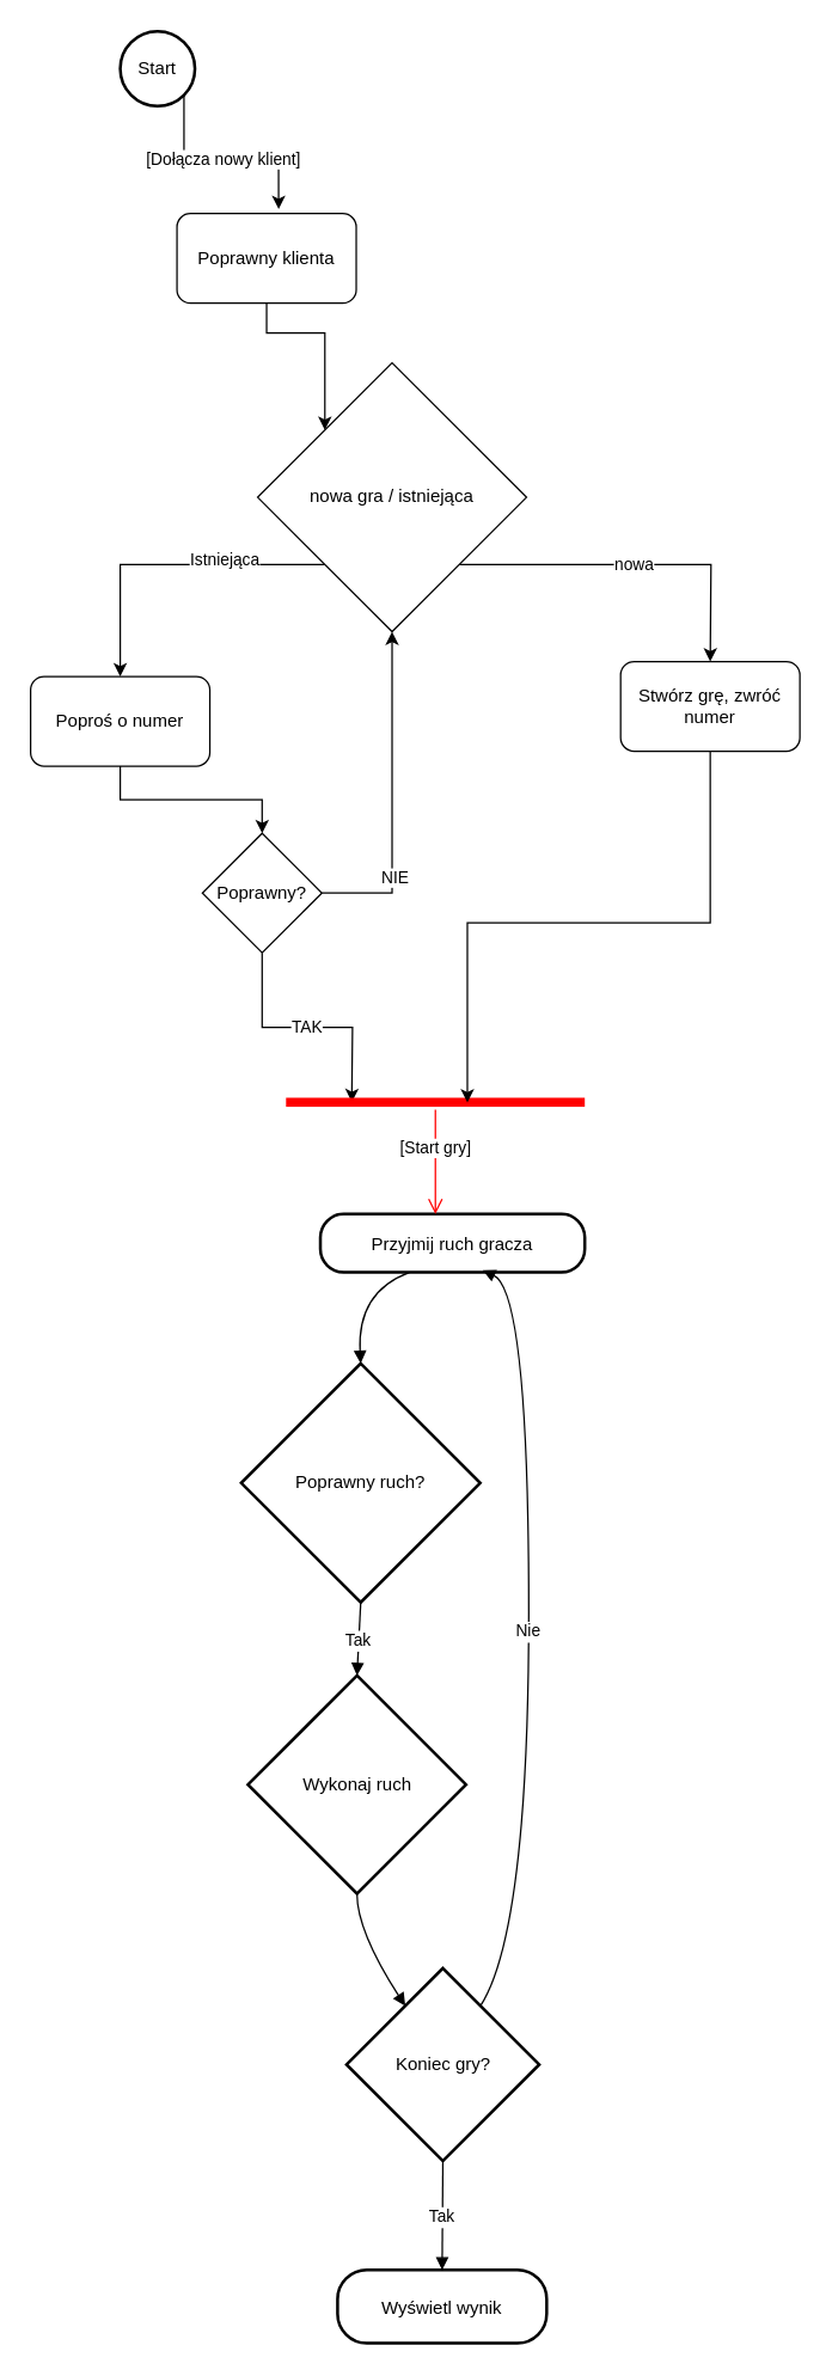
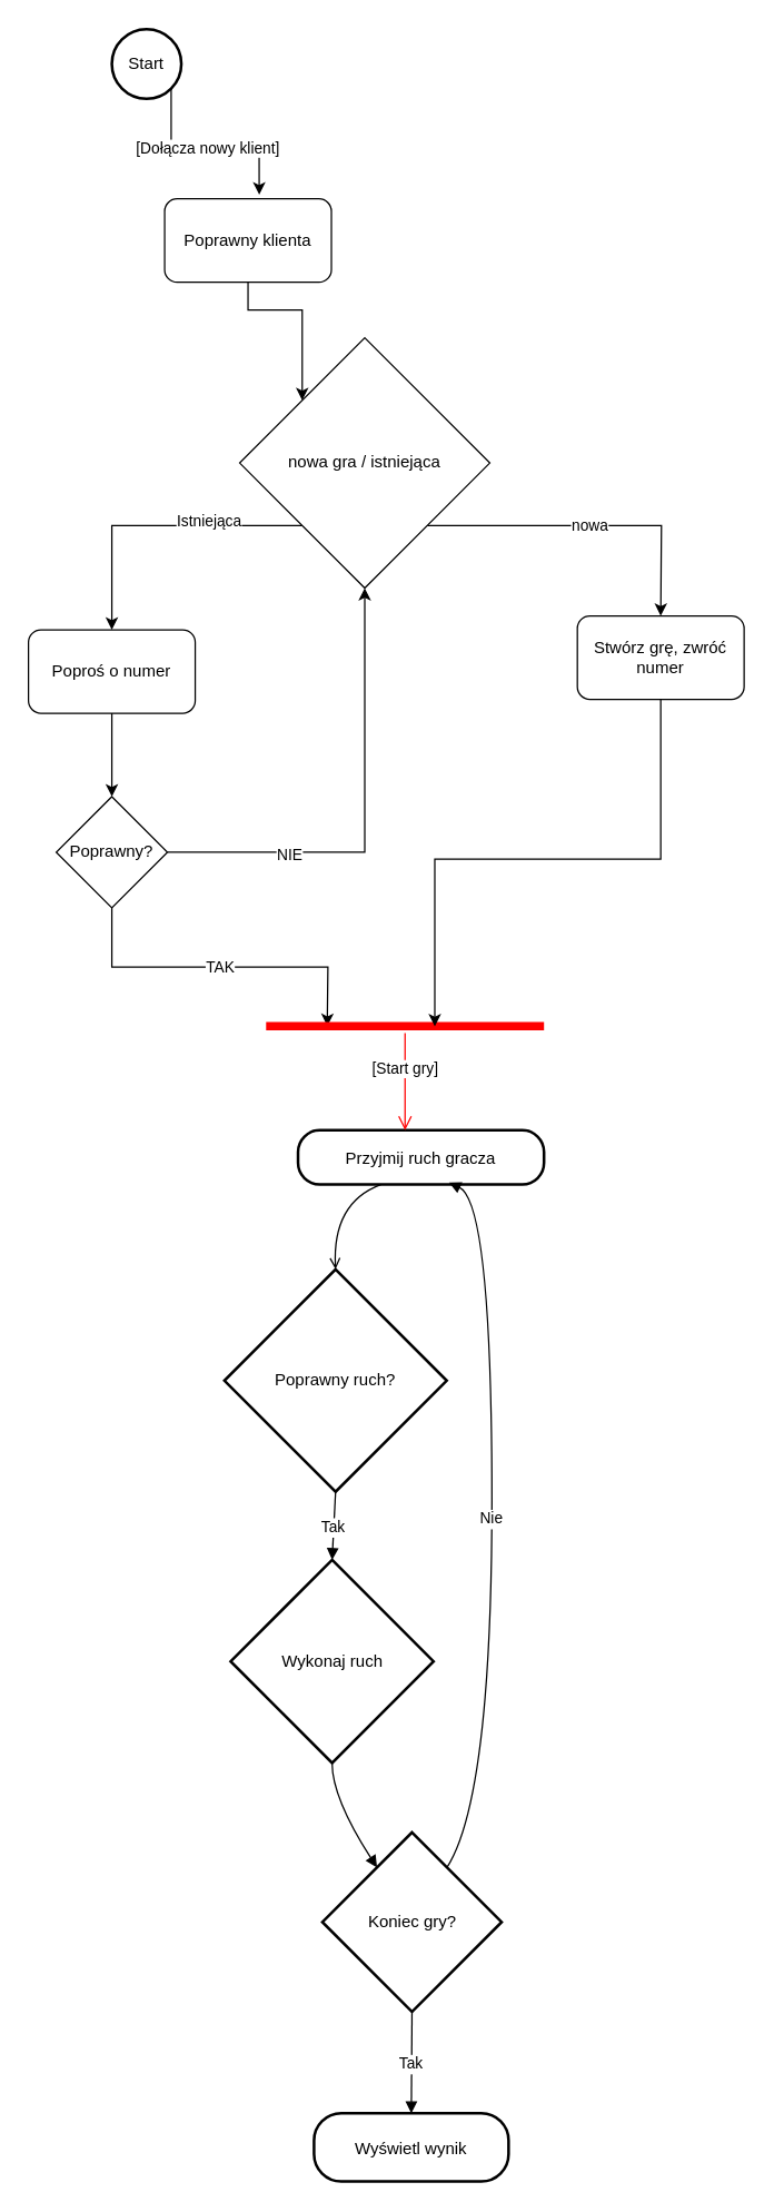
- <mxCell id="26" value="Poprawny? " style="rhombus;whiteSpace=wrap;html=1;" parent="1" vertex="1"><mxGeometry x="135" y="557" width="80" height="80" as="geometry" /></mxCell>
+ <mxCell id="26" value="Poprawny? " style="rhombus;whiteSpace=wrap;html=1;" parent="1" vertex="1"><mxGeometry x="40" y="572" width="80" height="80" as="geometry" /></mxCell>
- <mxCell id="8" value="" style="curved=1;startArrow=none;endArrow=block;exitX=0.34;exitY=0.99;entryX=0.5;entryY=0;" parent="1" source="3" target="4" edge="1"><mxGeometry relative="1" as="geometry"><Array as="points"><mxPoint x="238.5" y="864" /></Array></mxGeometry></mxCell>
+ <mxCell id="8" value="" style="curved=1;startArrow=none;endArrow=open;exitX=0.34;exitY=0.99;entryX=0.5;entryY=0;" parent="1" source="3" target="4" edge="1"><mxGeometry relative="1" as="geometry"><Array as="points"><mxPoint x="238.5" y="864" /></Array></mxGeometry></mxCell>
